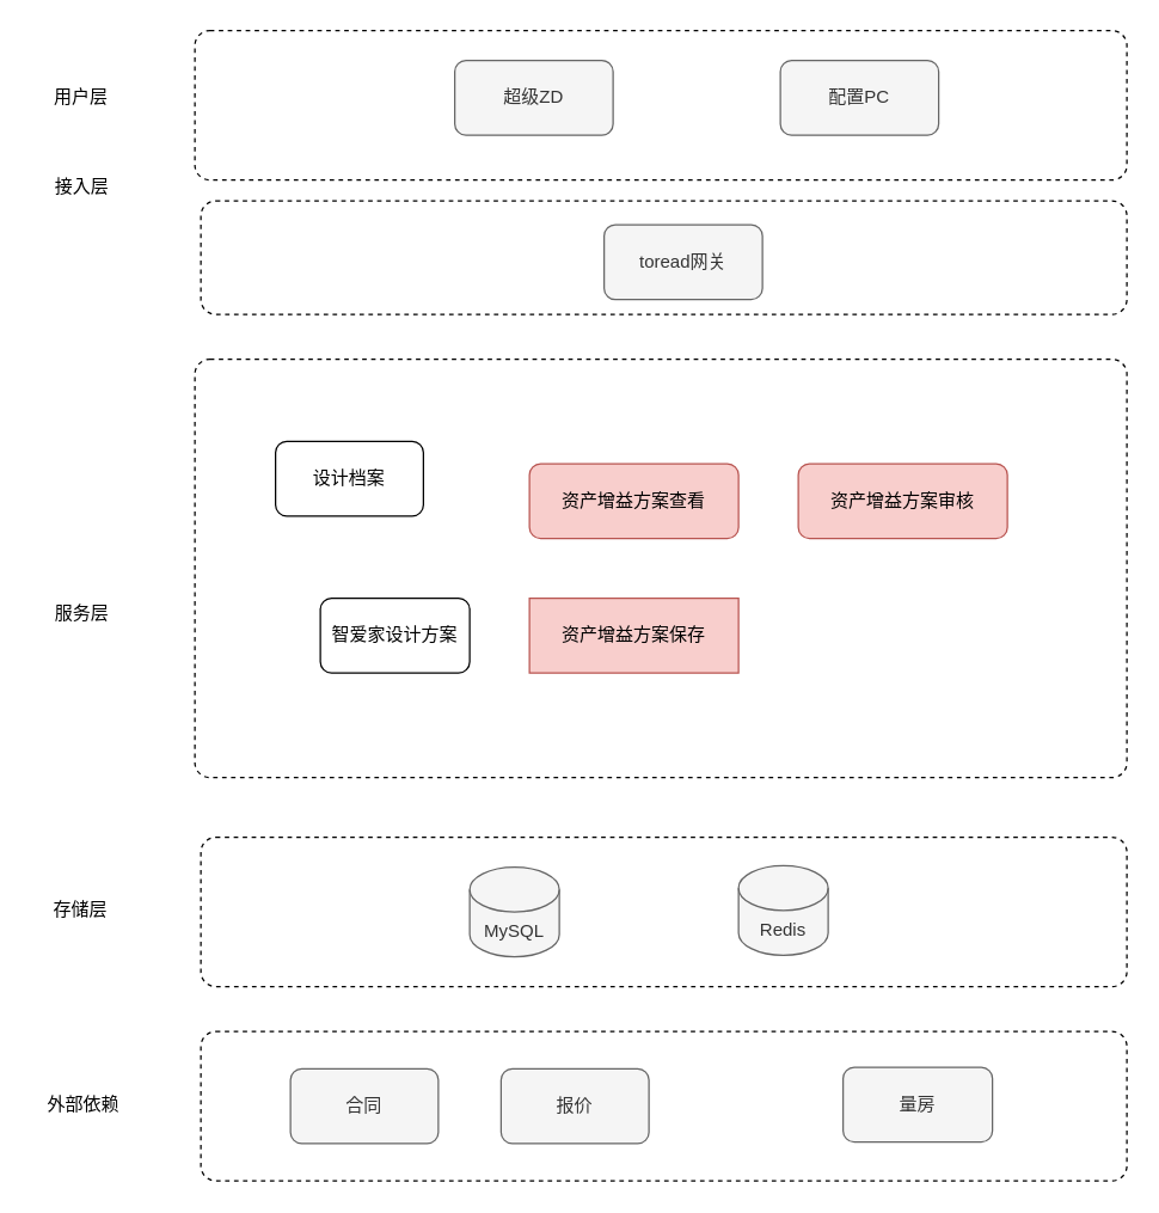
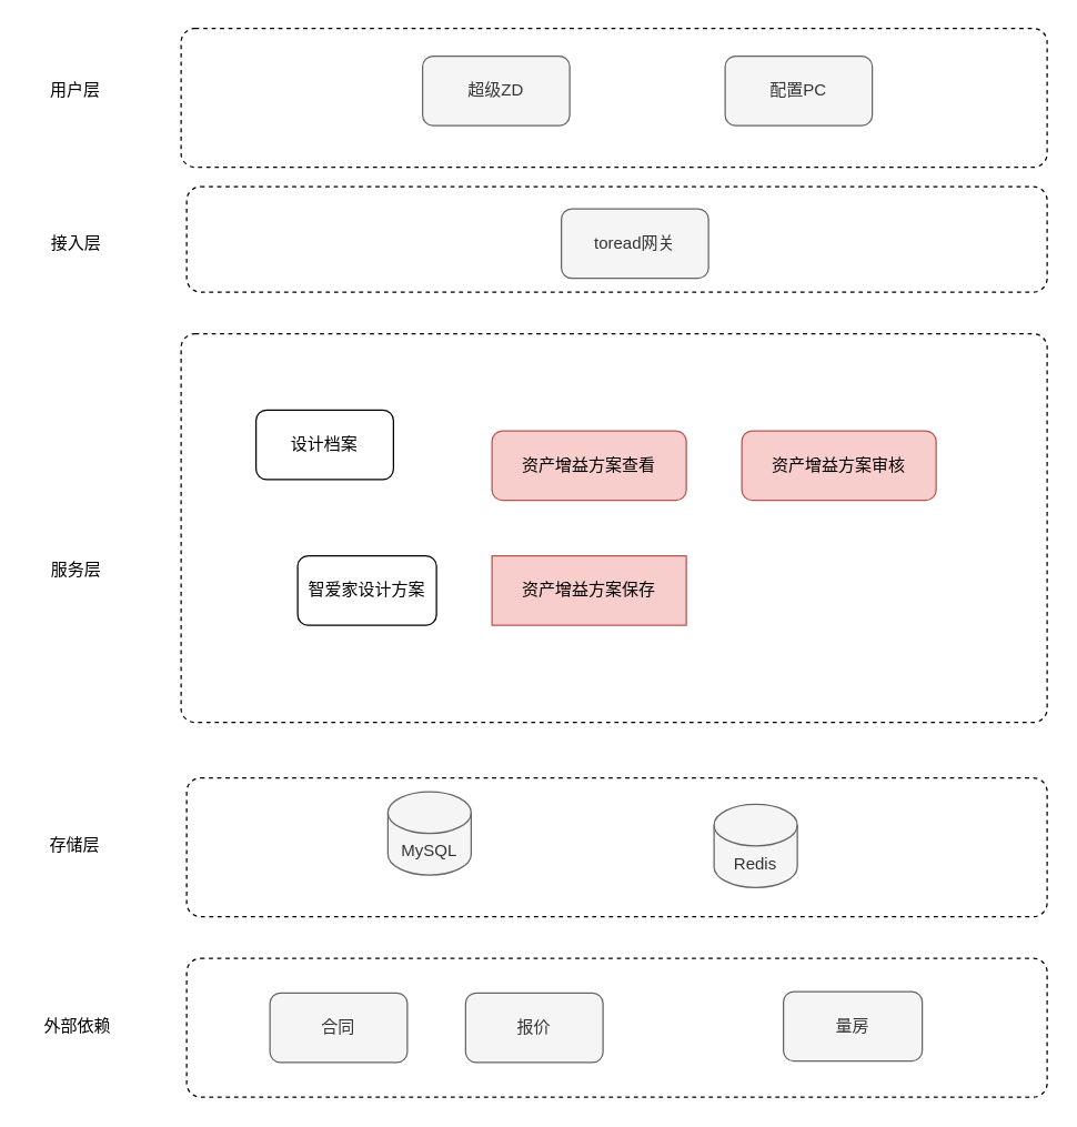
- <mxCell id="9" value="接入层" style="text;html=1;align=center;verticalAlign=middle;resizable=0;points=[];autosize=1;strokeColor=none;fillColor=none;" vertex="1" parent="1"><mxGeometry x="24" y="110" width="60" height="30" as="geometry" /></mxCell>
+ <mxCell id="9" value="接入层" style="text;html=1;align=center;verticalAlign=middle;resizable=0;points=[];autosize=1;strokeColor=none;fillColor=none;" vertex="1" parent="1"><mxGeometry x="24" y="160" width="60" height="30" as="geometry" /></mxCell>
- <mxCell id="15" value="Redis" style="shape=cylinder3;whiteSpace=wrap;html=1;boundedLbl=1;backgroundOutline=1;size=15;fillColor=#f5f5f5;strokeColor=#666666;fontColor=#333333;" vertex="1" parent="1"><mxGeometry x="494" y="579" width="60" height="60" as="geometry" /></mxCell>
+ <mxCell id="15" value="Redis" style="shape=cylinder3;whiteSpace=wrap;html=1;boundedLbl=1;backgroundOutline=1;size=15;fillColor=#f5f5f5;strokeColor=#666666;fontColor=#333333;" vertex="1" parent="1"><mxGeometry x="514" y="579" width="60" height="60" as="geometry" /></mxCell>
- <mxCell id="14" value="MySQL" style="shape=cylinder3;whiteSpace=wrap;html=1;boundedLbl=1;backgroundOutline=1;size=15;fillColor=#f5f5f5;strokeColor=#666666;fontColor=#333333;" vertex="1" parent="1"><mxGeometry x="314" y="580" width="60" height="60" as="geometry" /></mxCell>
+ <mxCell id="14" value="MySQL" style="shape=cylinder3;whiteSpace=wrap;html=1;boundedLbl=1;backgroundOutline=1;size=15;fillColor=#f5f5f5;strokeColor=#666666;fontColor=#333333;" vertex="1" parent="1"><mxGeometry x="279" y="570" width="60" height="60" as="geometry" /></mxCell>
